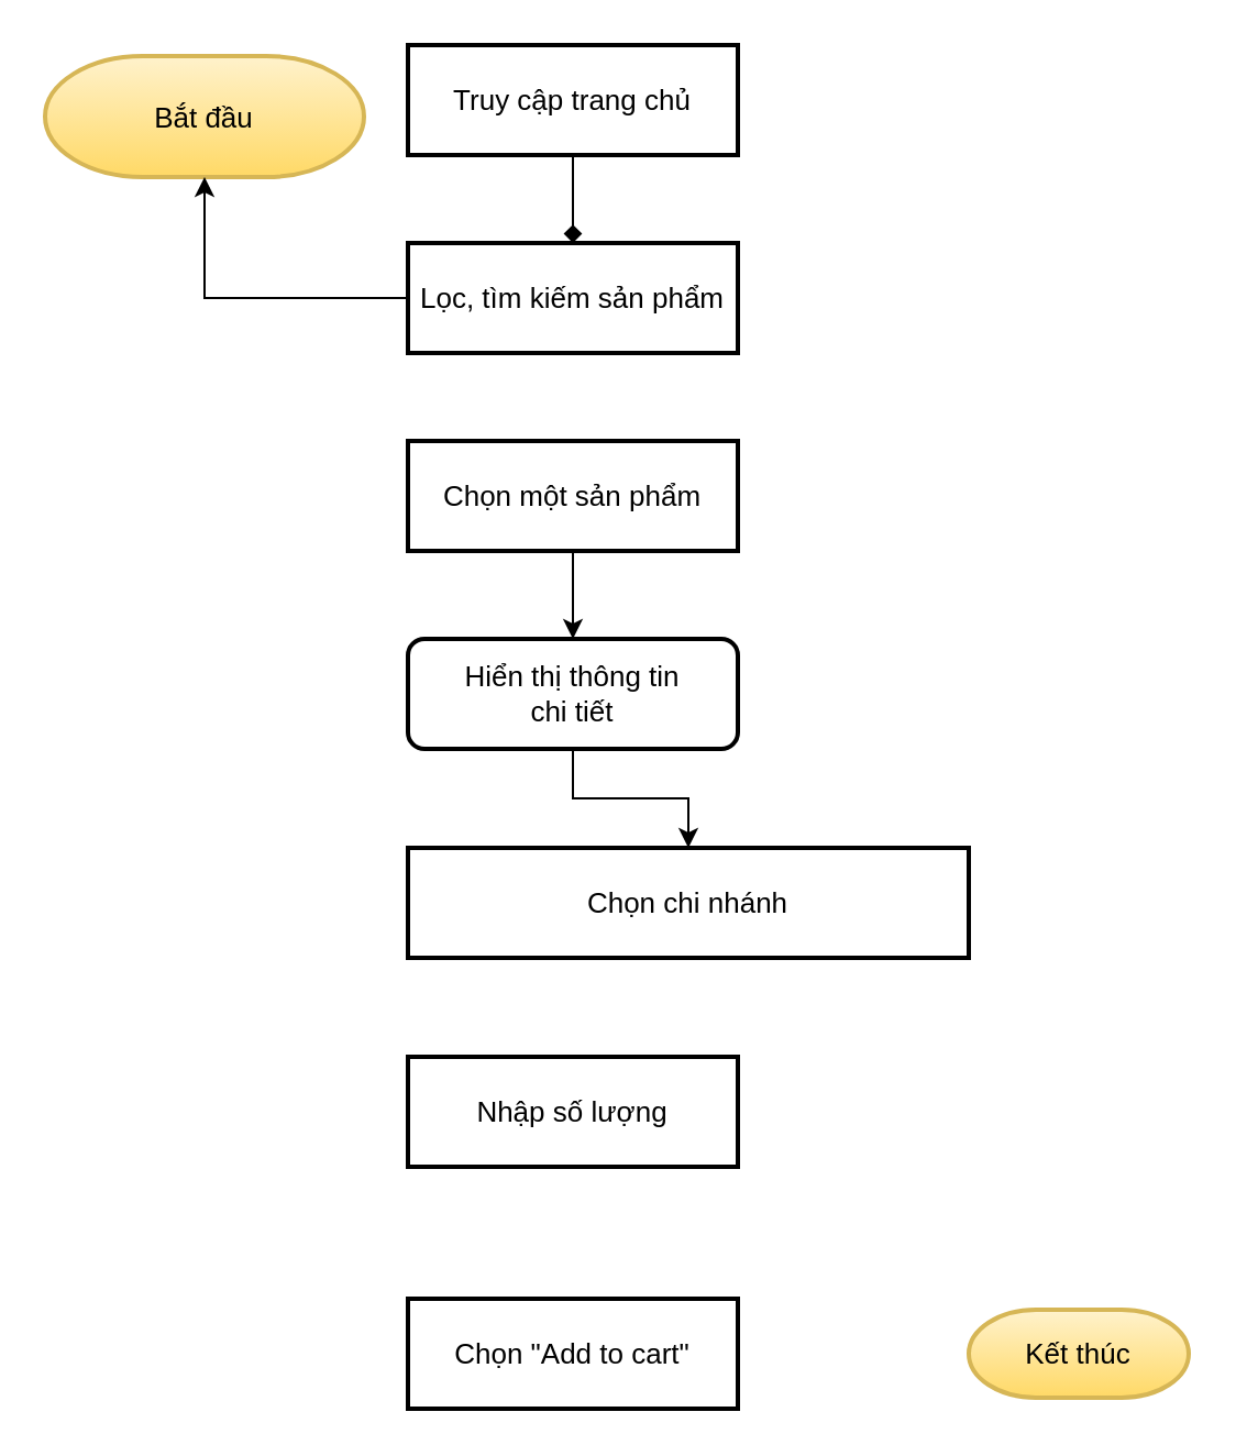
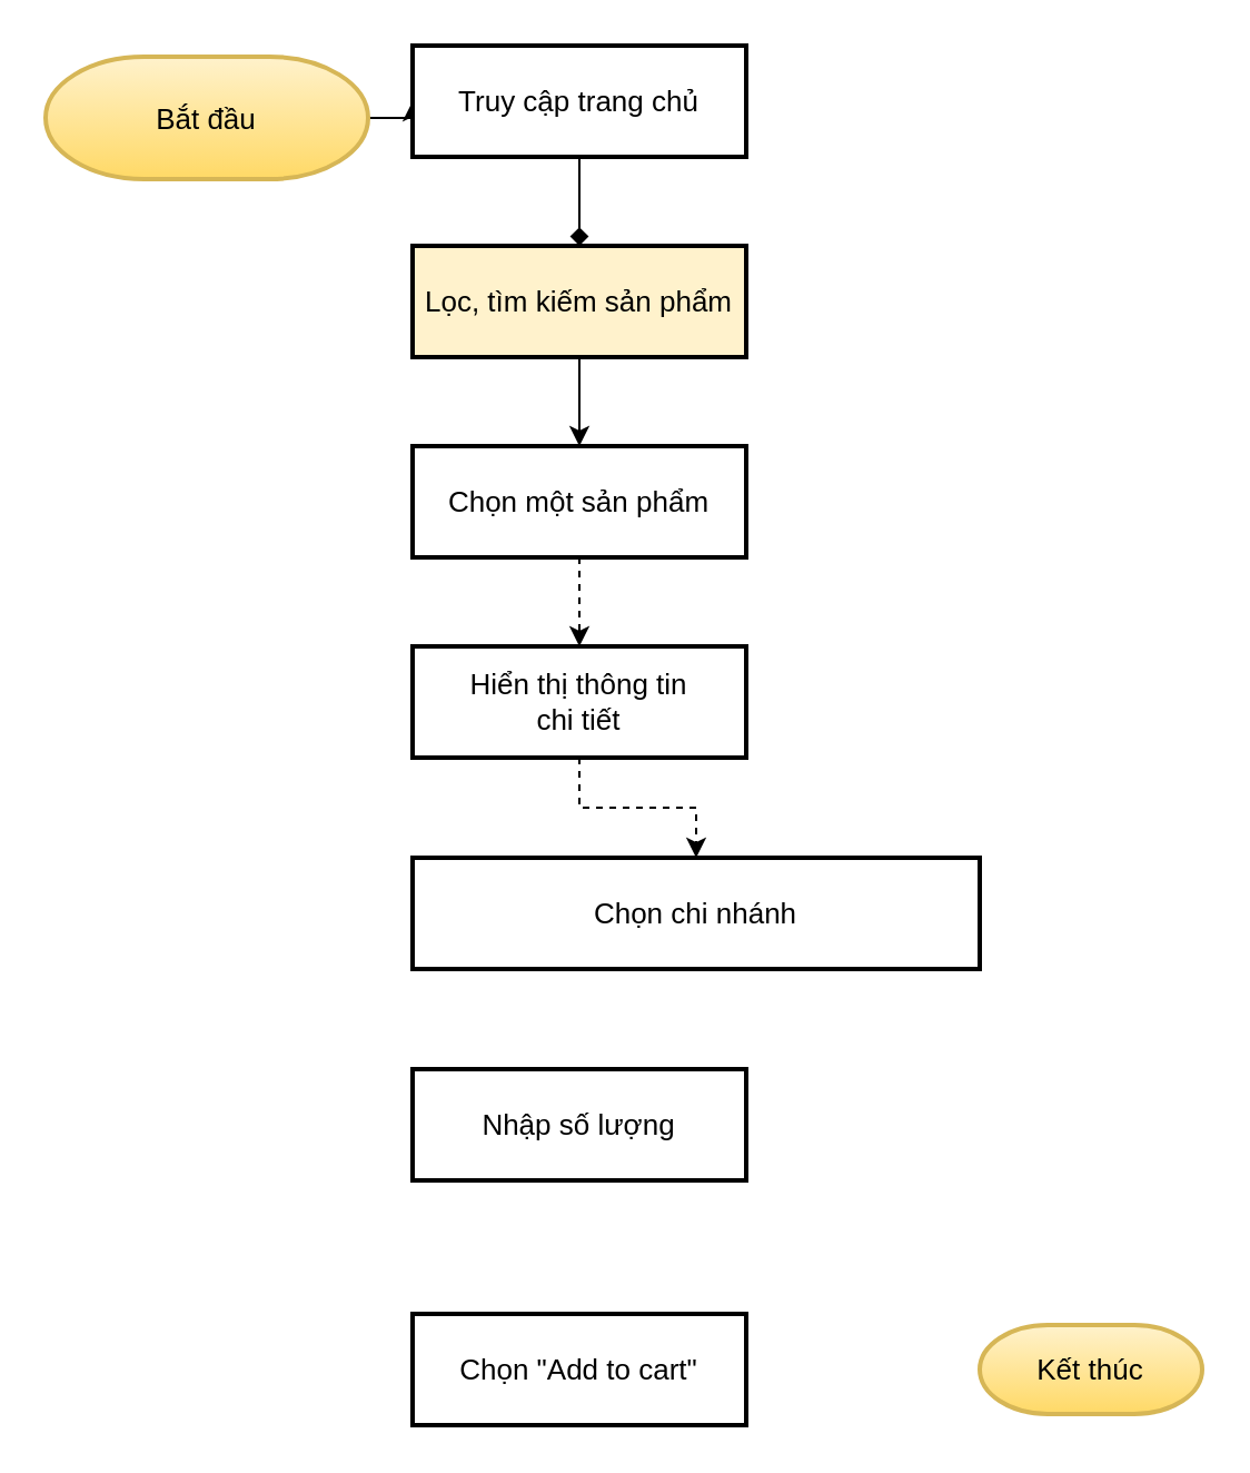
+ <mxCell id="3" style="edgeStyle=orthogonalEdgeStyle;rounded=0;orthogonalLoop=1;jettySize=auto;html=1;" edge="1" parent="1" source="4" target="6"><mxGeometry relative="1" as="geometry" /></mxCell>
- <mxCell id="7" style="edgeStyle=orthogonalEdgeStyle;rounded=0;orthogonalLoop=1;jettySize=auto;html=1;" edge="1" parent="1" source="8" target="4"><mxGeometry relative="1" as="geometry" /></mxCell>
+ <mxCell id="7" style="edgeStyle=orthogonalEdgeStyle;rounded=0;orthogonalLoop=1;jettySize=auto;html=1;" edge="1" parent="1" source="8" target="10"><mxGeometry relative="1" as="geometry" /></mxCell>
- <mxCell id="8" value="Lọc, tìm kiếm sản phẩm" style="whiteSpace=wrap;html=1;strokeWidth=2;labelBorderColor=none;fontSize=13;fontStyle=0" vertex="1" parent="1"><mxGeometry x="185" y="110" width="150" height="50" as="geometry" /></mxCell>
+ <mxCell id="8" value="Lọc, tìm kiếm sản phẩm" style="whiteSpace=wrap;html=1;strokeWidth=2;labelBorderColor=none;fontSize=13;fontStyle=0;fillColor=#fff2cc;" vertex="1" parent="1"><mxGeometry x="185" y="110" width="150" height="50" as="geometry" /></mxCell>
- <mxCell id="9" style="edgeStyle=orthogonalEdgeStyle;rounded=0;orthogonalLoop=1;jettySize=auto;html=1;" edge="1" parent="1" source="10" target="14"><mxGeometry relative="1" as="geometry" /></mxCell>
+ <mxCell id="9" style="edgeStyle=orthogonalEdgeStyle;rounded=0;orthogonalLoop=1;jettySize=auto;html=1;dashed=1;" edge="1" parent="1" source="10" target="14"><mxGeometry relative="1" as="geometry" /></mxCell>
- <mxCell id="14" value="Hiển thị thông tin&lt;br&gt;chi tiết" style="whiteSpace=wrap;html=1;strokeWidth=2;labelBorderColor=none;fontSize=13;fontStyle=0;rounded=1;" vertex="1" parent="1"><mxGeometry x="185" y="290" width="150" height="50" as="geometry" /></mxCell>
+ <mxCell id="14" value="Hiển thị thông tin&lt;br&gt;chi tiết" style="whiteSpace=wrap;html=1;strokeWidth=2;labelBorderColor=none;fontSize=13;fontStyle=0" vertex="1" parent="1"><mxGeometry x="185" y="290" width="150" height="50" as="geometry" /></mxCell>
- <mxCell id="13" style="edgeStyle=orthogonalEdgeStyle;rounded=0;orthogonalLoop=1;jettySize=auto;html=1;entryX=0.5;entryY=0;entryDx=0;entryDy=0;" edge="1" parent="1" source="14" target="11"><mxGeometry relative="1" as="geometry" /></mxCell>
+ <mxCell id="13" style="edgeStyle=orthogonalEdgeStyle;rounded=0;orthogonalLoop=1;jettySize=auto;html=1;entryX=0.5;entryY=0;entryDx=0;entryDy=0;dashed=1;" edge="1" parent="1" source="14" target="11"><mxGeometry relative="1" as="geometry" /></mxCell>
